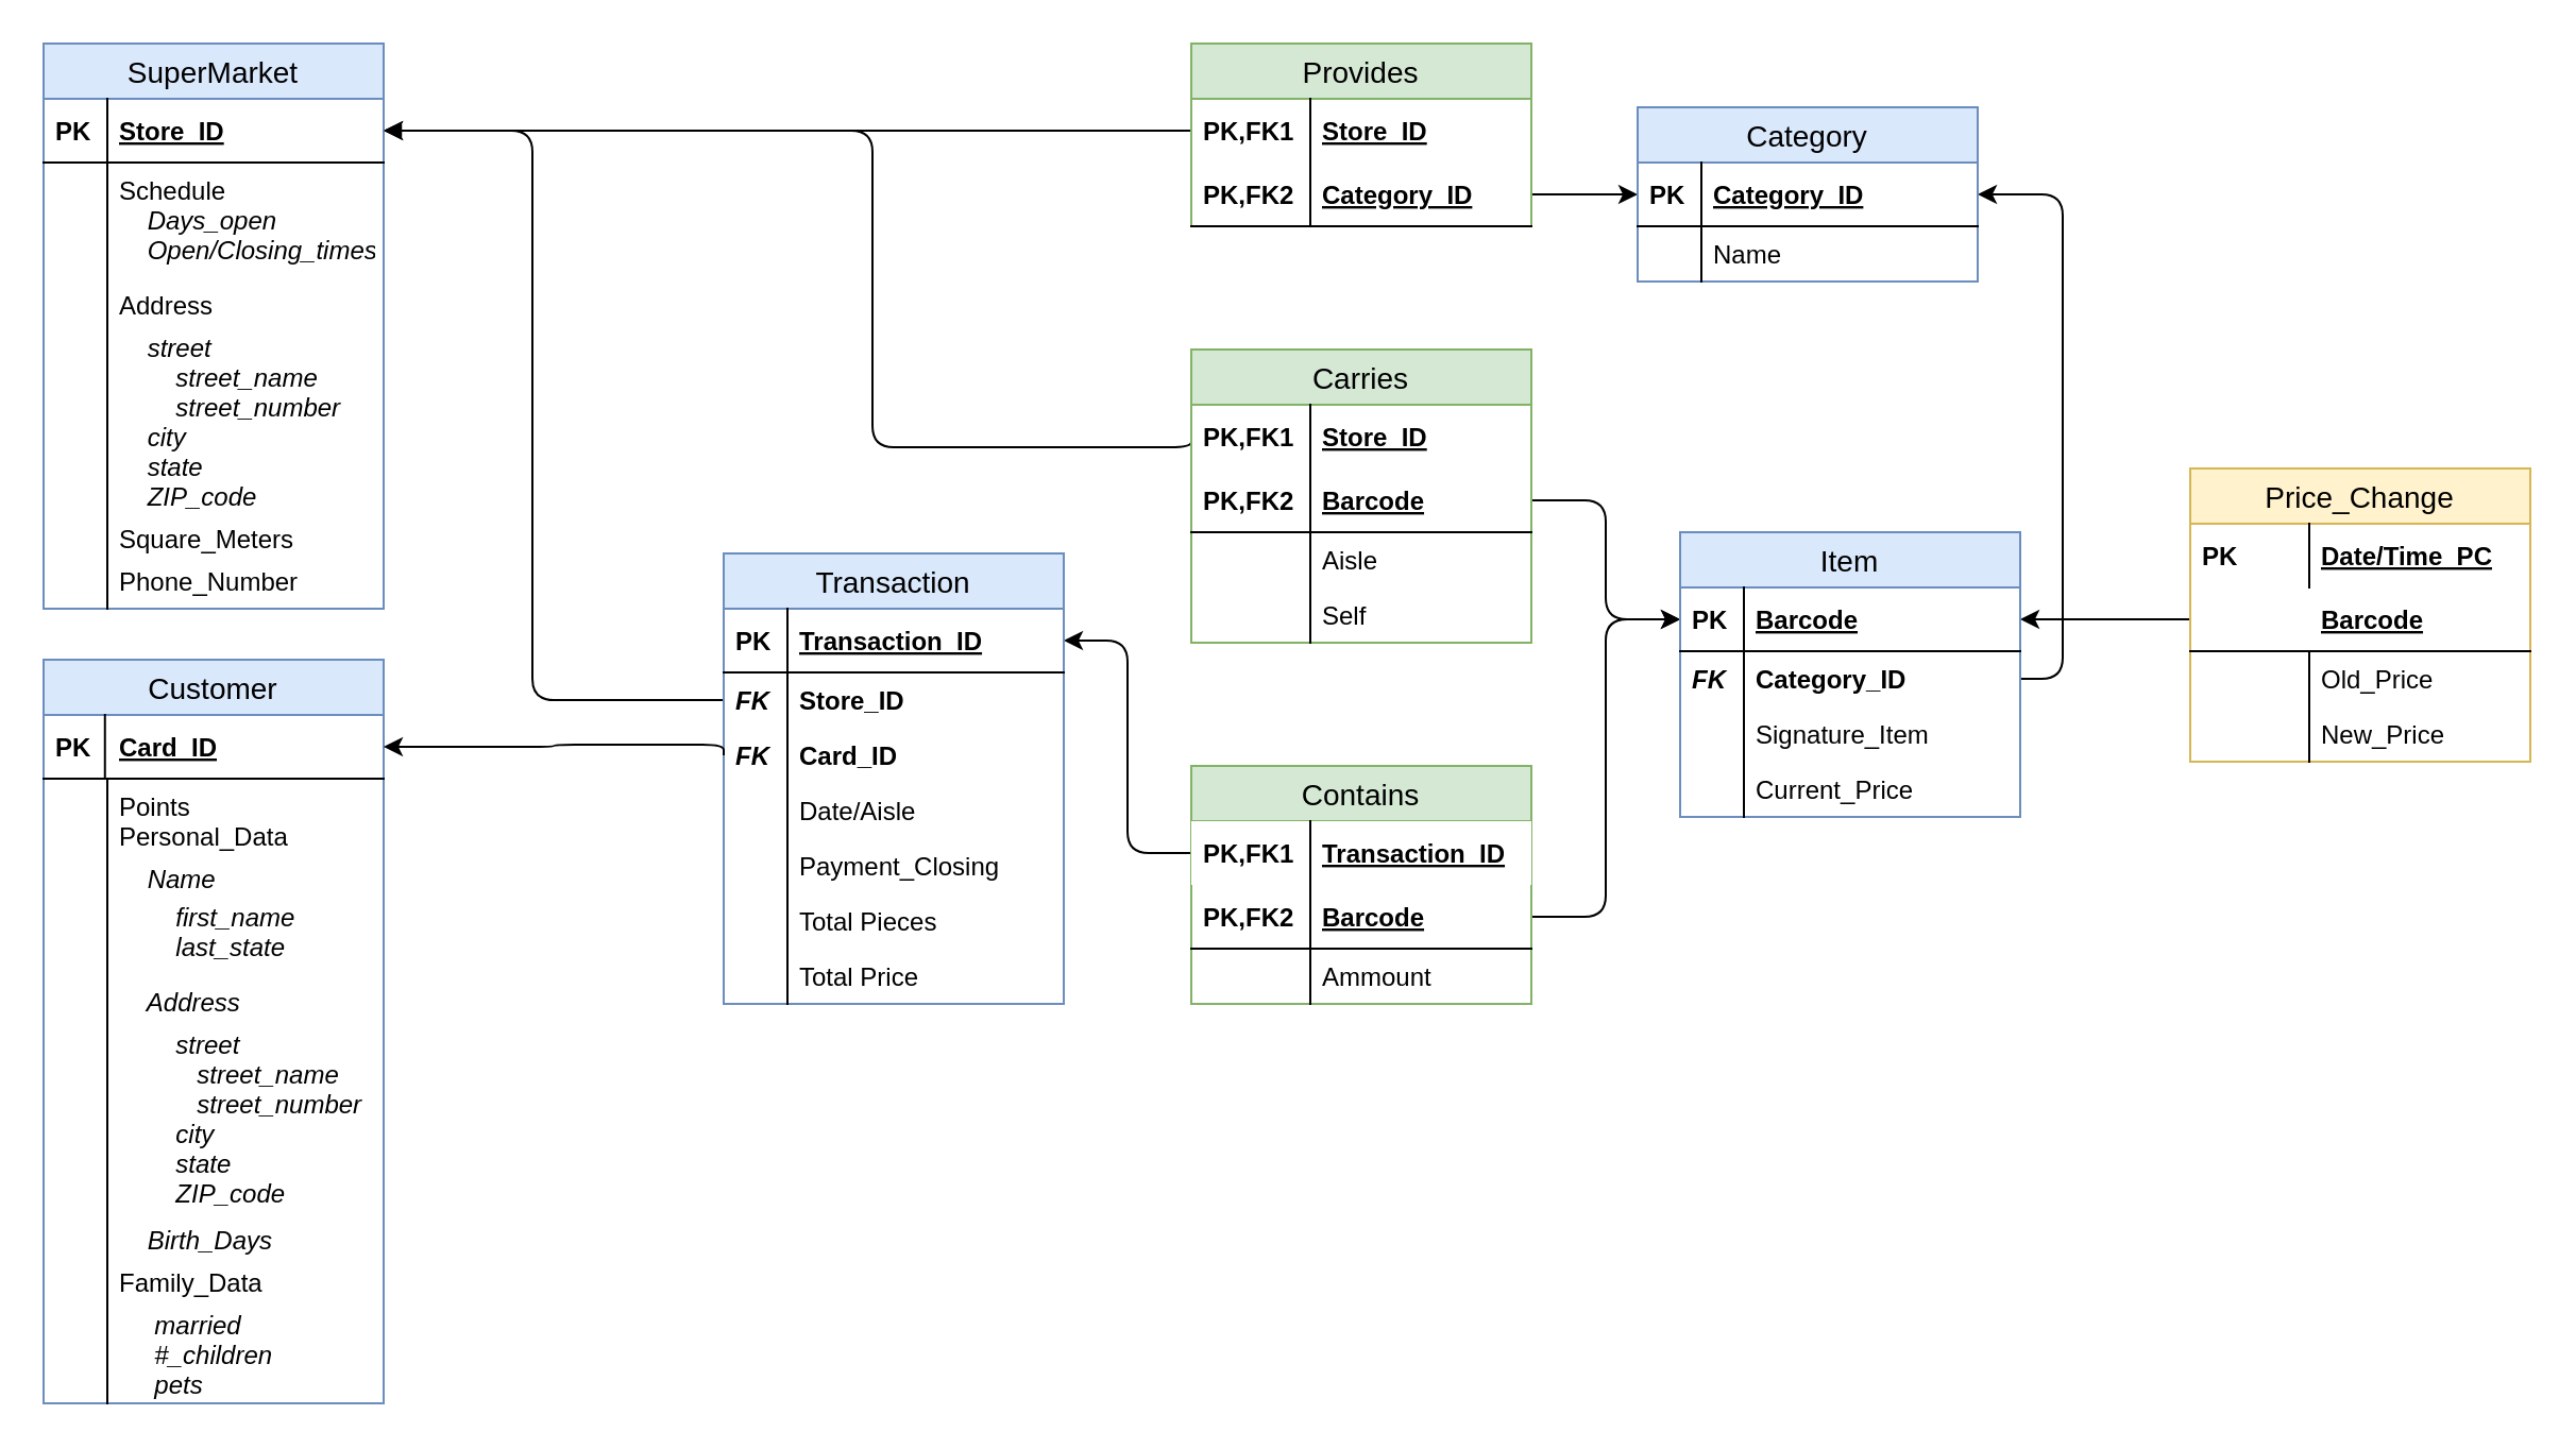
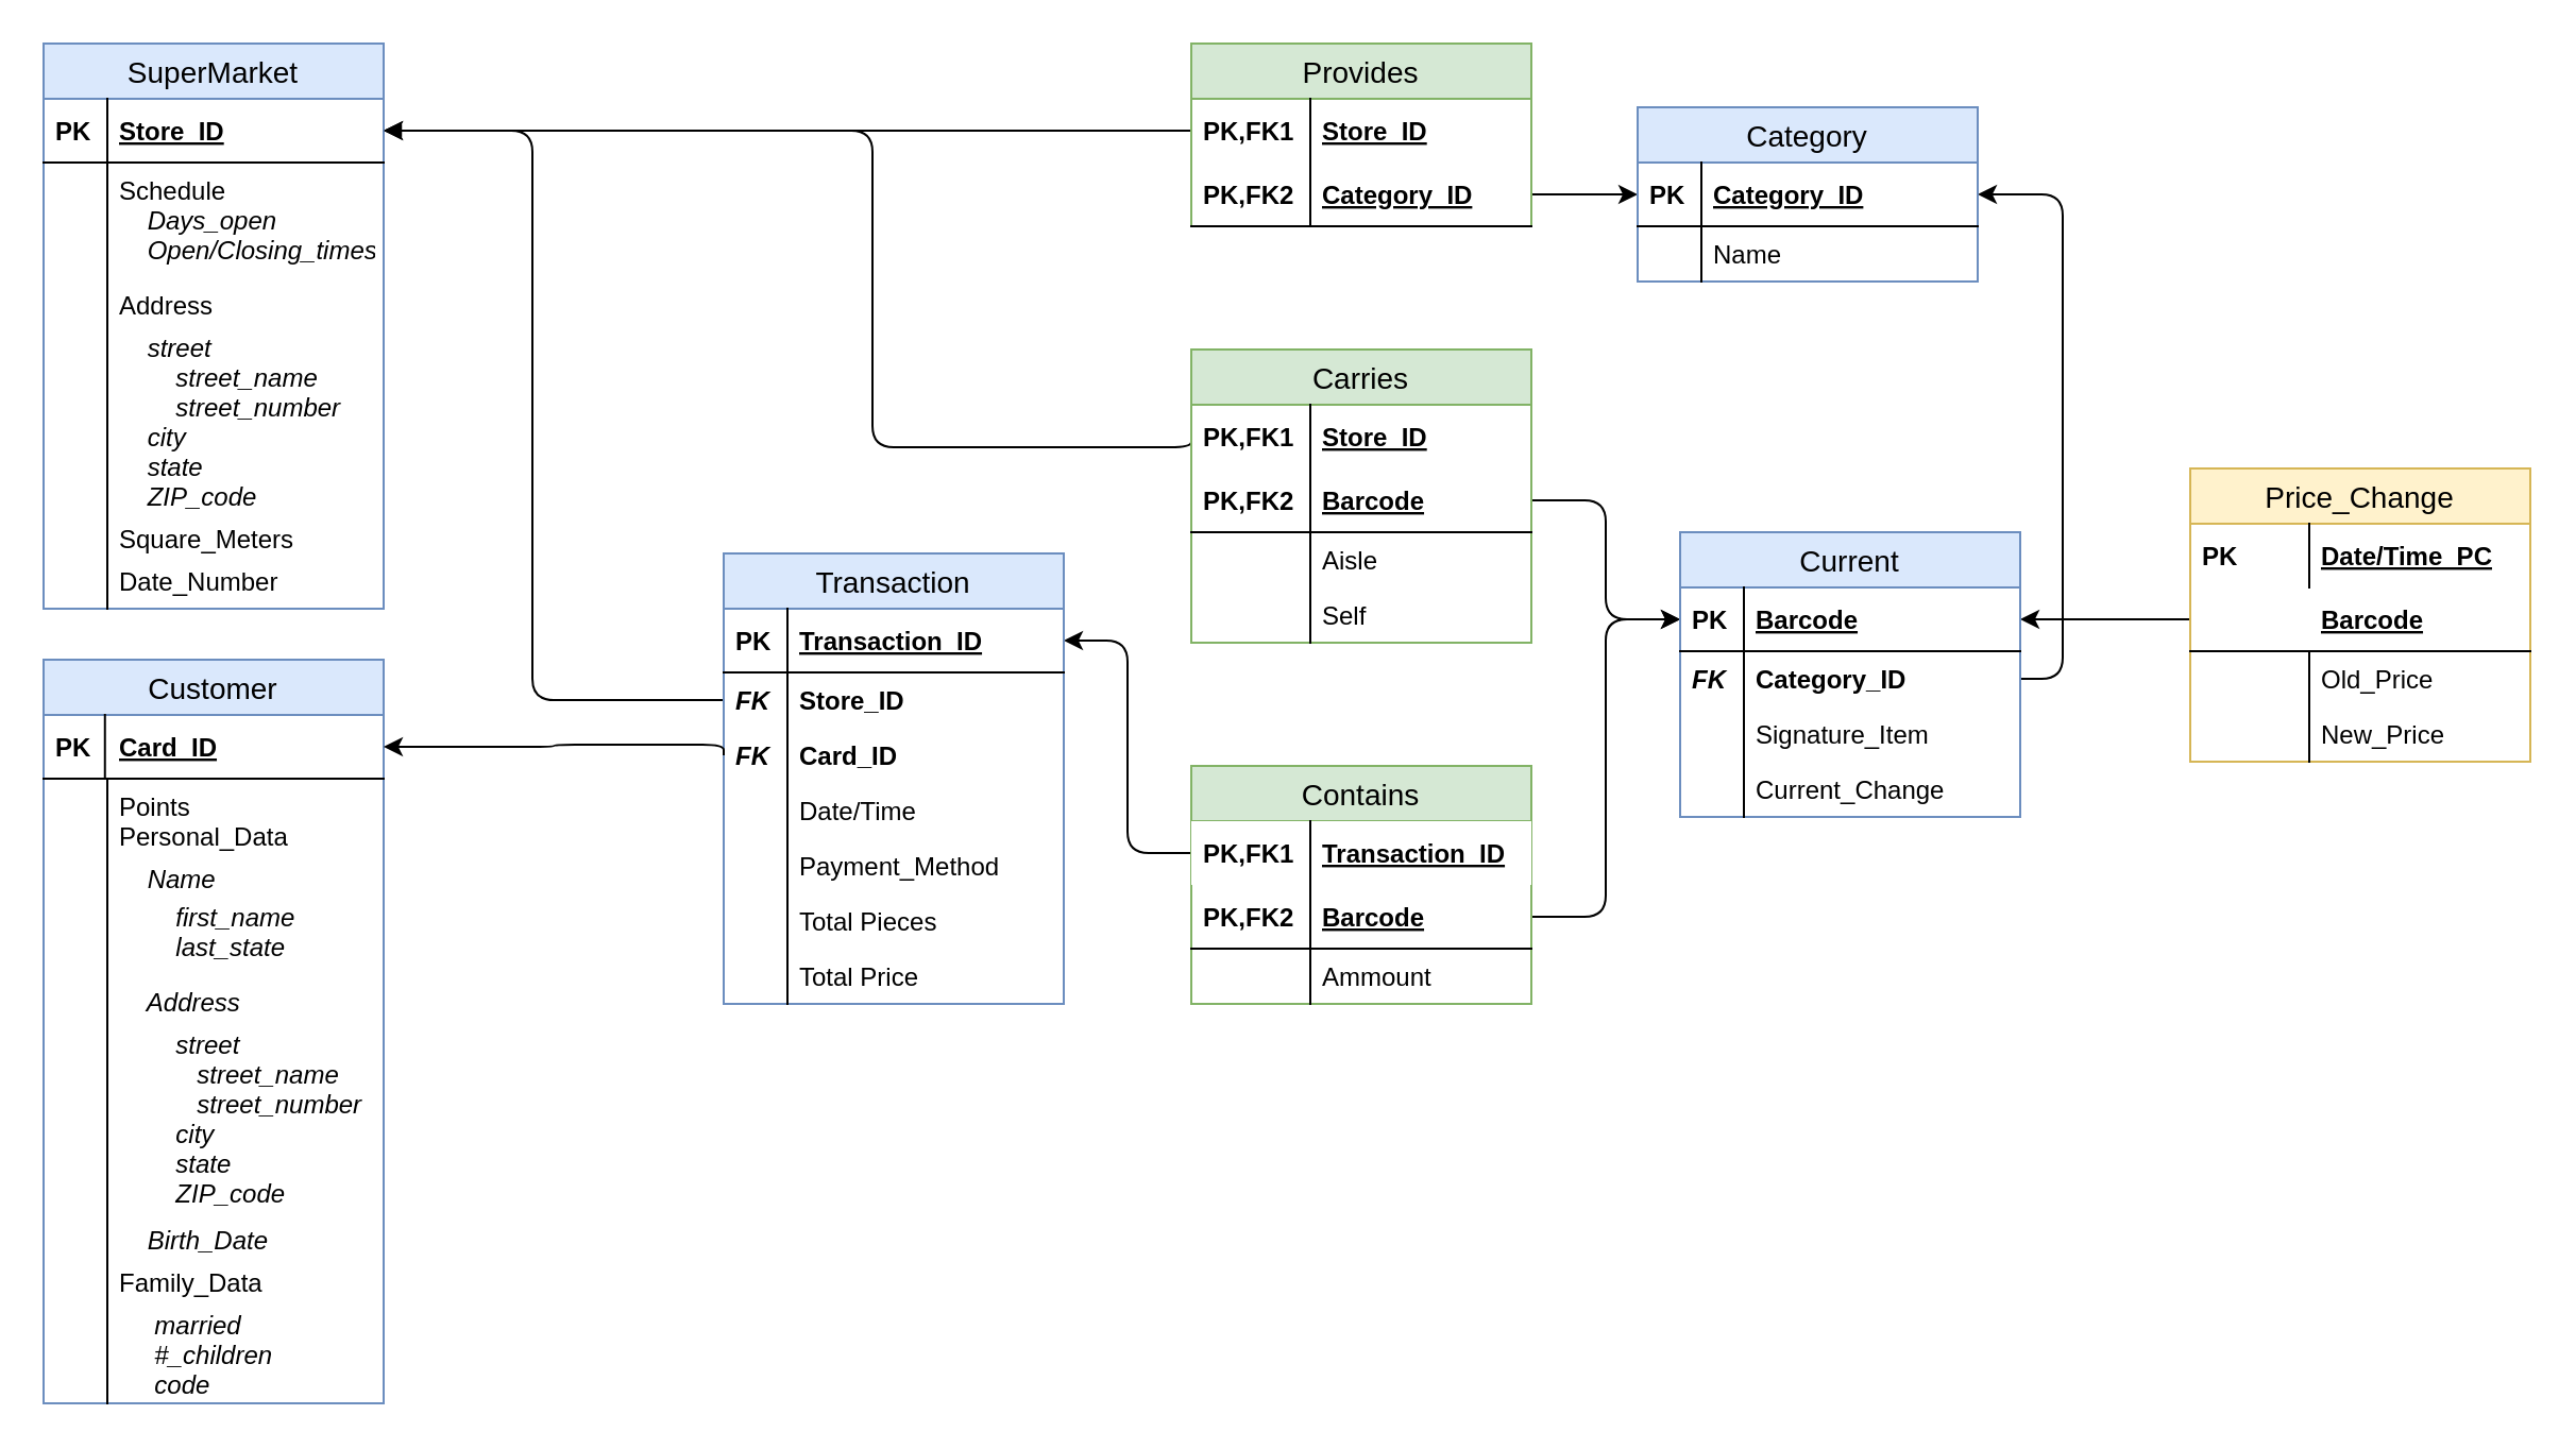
- <mxCell id="51" value="Item" style="swimlane;fontStyle=0;childLayout=stackLayout;horizontal=1;startSize=26;horizontalStack=0;resizeParent=1;resizeParentMax=0;resizeLast=0;collapsible=1;marginBottom=0;align=center;fontSize=14;fillColor=#dae8fc;strokeColor=#6c8ebf;" parent="1" vertex="1"><mxGeometry x="790" y="250" width="160" height="134" as="geometry" /></mxCell>
+ <mxCell id="51" value="Current" style="swimlane;fontStyle=0;childLayout=stackLayout;horizontal=1;startSize=26;horizontalStack=0;resizeParent=1;resizeParentMax=0;resizeLast=0;collapsible=1;marginBottom=0;align=center;fontSize=14;fillColor=#dae8fc;strokeColor=#6c8ebf;" parent="1" vertex="1"><mxGeometry x="790" y="250" width="160" height="134" as="geometry" /></mxCell>
- <mxCell id="21" value="Phone_Number" style="shape=partialRectangle;top=0;left=0;right=0;bottom=0;align=left;verticalAlign=top;fillColor=none;spacingLeft=34;spacingRight=4;overflow=hidden;rotatable=0;points=[[0,0.5],[1,0.5]];portConstraint=eastwest;dropTarget=0;fontSize=12;" parent="8" vertex="1"><mxGeometry y="240" width="160" height="26" as="geometry" /></mxCell>
+ <mxCell id="21" value="Date_Number" style="shape=partialRectangle;top=0;left=0;right=0;bottom=0;align=left;verticalAlign=top;fillColor=none;spacingLeft=34;spacingRight=4;overflow=hidden;rotatable=0;points=[[0,0.5],[1,0.5]];portConstraint=eastwest;dropTarget=0;fontSize=12;" parent="8" vertex="1"><mxGeometry y="240" width="160" height="26" as="geometry" /></mxCell>
- <mxCell id="58" value="Current_Price&#10;" style="shape=partialRectangle;top=0;left=0;right=0;bottom=0;align=left;verticalAlign=top;fillColor=none;spacingLeft=34;spacingRight=4;overflow=hidden;rotatable=0;points=[[0,0.5],[1,0.5]];portConstraint=eastwest;dropTarget=0;fontSize=12;" parent="51" vertex="1"><mxGeometry y="108" width="160" height="26" as="geometry" /></mxCell>
+ <mxCell id="58" value="Current_Change&#10;" style="shape=partialRectangle;top=0;left=0;right=0;bottom=0;align=left;verticalAlign=top;fillColor=none;spacingLeft=34;spacingRight=4;overflow=hidden;rotatable=0;points=[[0,0.5],[1,0.5]];portConstraint=eastwest;dropTarget=0;fontSize=12;" parent="51" vertex="1"><mxGeometry y="108" width="160" height="26" as="geometry" /></mxCell>
- <mxCell id="68" value="Date/Aisle" style="shape=partialRectangle;top=0;left=0;right=0;bottom=0;align=left;verticalAlign=top;fillColor=none;spacingLeft=34;spacingRight=4;overflow=hidden;rotatable=0;points=[[0,0.5],[1,0.5]];portConstraint=eastwest;dropTarget=0;fontSize=12;" parent="61" vertex="1"><mxGeometry y="108" width="160" height="26" as="geometry" /></mxCell>
+ <mxCell id="68" value="Date/Time" style="shape=partialRectangle;top=0;left=0;right=0;bottom=0;align=left;verticalAlign=top;fillColor=none;spacingLeft=34;spacingRight=4;overflow=hidden;rotatable=0;points=[[0,0.5],[1,0.5]];portConstraint=eastwest;dropTarget=0;fontSize=12;" parent="61" vertex="1"><mxGeometry y="108" width="160" height="26" as="geometry" /></mxCell>
- <mxCell id="70" value="Payment_Closing" style="shape=partialRectangle;top=0;left=0;right=0;bottom=0;align=left;verticalAlign=top;fillColor=none;spacingLeft=34;spacingRight=4;overflow=hidden;rotatable=0;points=[[0,0.5],[1,0.5]];portConstraint=eastwest;dropTarget=0;fontSize=12;" parent="61" vertex="1"><mxGeometry y="134" width="160" height="26" as="geometry" /></mxCell>
+ <mxCell id="70" value="Payment_Method" style="shape=partialRectangle;top=0;left=0;right=0;bottom=0;align=left;verticalAlign=top;fillColor=none;spacingLeft=34;spacingRight=4;overflow=hidden;rotatable=0;points=[[0,0.5],[1,0.5]];portConstraint=eastwest;dropTarget=0;fontSize=12;" parent="61" vertex="1"><mxGeometry y="134" width="160" height="26" as="geometry" /></mxCell>
- <mxCell id="91" value="    Birth_Days" style="shape=partialRectangle;top=0;left=0;right=0;bottom=0;align=left;verticalAlign=top;fillColor=none;spacingLeft=34;spacingRight=4;overflow=hidden;rotatable=0;points=[[0,0.5],[1,0.5]];portConstraint=eastwest;dropTarget=0;fontSize=12;fontStyle=2" parent="76" vertex="1"><mxGeometry y="260" width="160" height="20" as="geometry" /></mxCell>
+ <mxCell id="91" value="    Birth_Date" style="shape=partialRectangle;top=0;left=0;right=0;bottom=0;align=left;verticalAlign=top;fillColor=none;spacingLeft=34;spacingRight=4;overflow=hidden;rotatable=0;points=[[0,0.5],[1,0.5]];portConstraint=eastwest;dropTarget=0;fontSize=12;fontStyle=2" parent="76" vertex="1"><mxGeometry y="260" width="160" height="20" as="geometry" /></mxCell>
- <mxCell id="95" value="     married&#10;     #_children&#10;     pets&#10;&#10;" style="shape=partialRectangle;top=0;left=0;right=0;bottom=0;align=left;verticalAlign=top;fillColor=none;spacingLeft=34;spacingRight=4;overflow=hidden;rotatable=0;points=[[0,0.5],[1,0.5]];portConstraint=eastwest;dropTarget=0;fontSize=12;fontStyle=2" parent="76" vertex="1"><mxGeometry y="300" width="160" height="50" as="geometry" /></mxCell>
+ <mxCell id="95" value="     married&#10;     #_children&#10;     code&#10;&#10;" style="shape=partialRectangle;top=0;left=0;right=0;bottom=0;align=left;verticalAlign=top;fillColor=none;spacingLeft=34;spacingRight=4;overflow=hidden;rotatable=0;points=[[0,0.5],[1,0.5]];portConstraint=eastwest;dropTarget=0;fontSize=12;fontStyle=2" parent="76" vertex="1"><mxGeometry y="300" width="160" height="50" as="geometry" /></mxCell>
